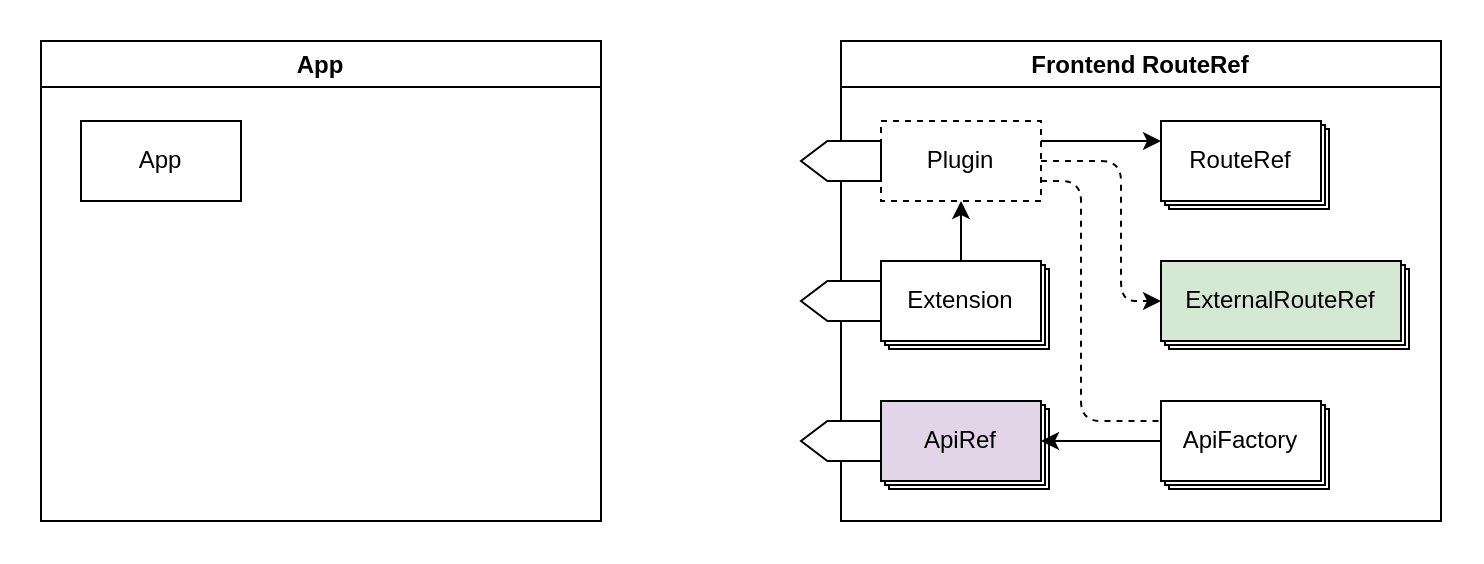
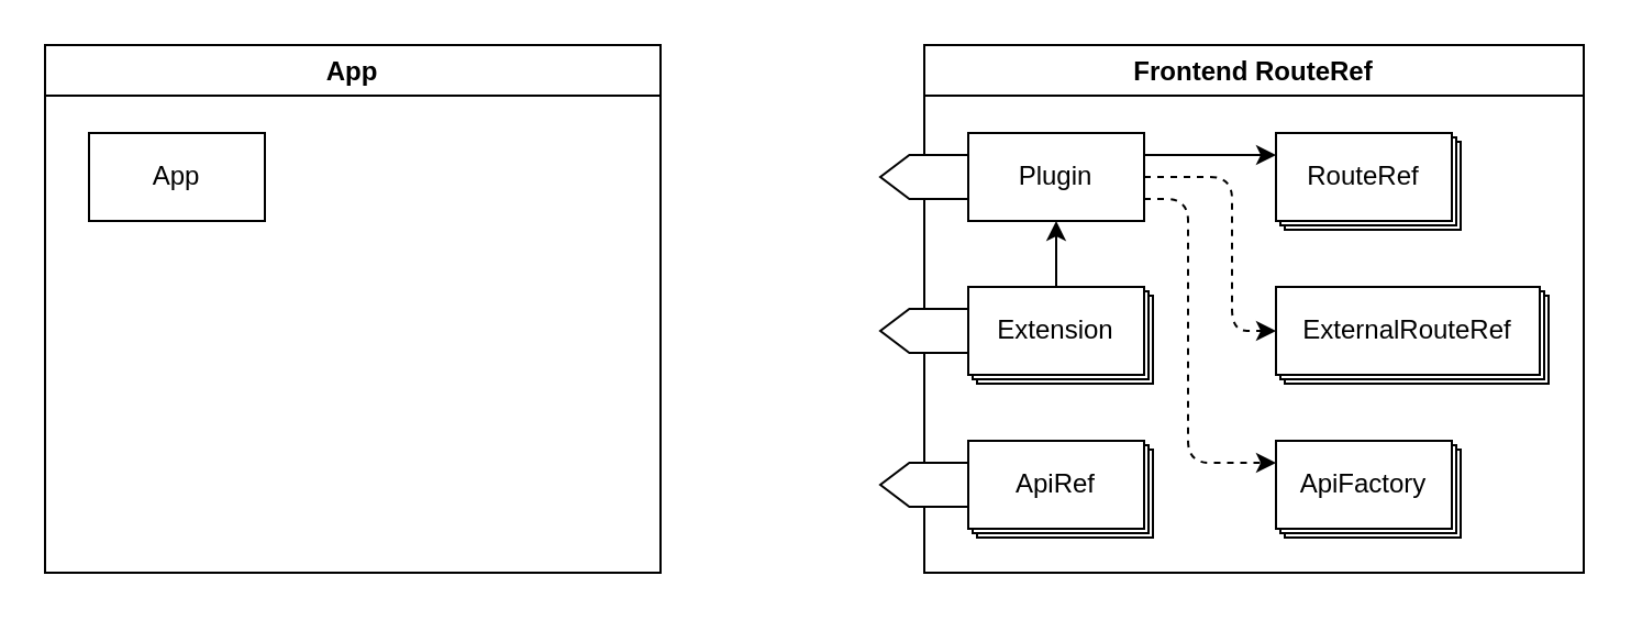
- <mxCell id="9" value="Plugin" style="rounded=0;whiteSpace=wrap;html=1;dashed=1;" vertex="1" parent="8"><mxGeometry x="20" y="40" width="80" height="40" as="geometry" /></mxCell>
+ <mxCell id="9" value="Plugin" style="rounded=0;whiteSpace=wrap;html=1;" vertex="1" parent="8"><mxGeometry x="20" y="40" width="80" height="40" as="geometry" /></mxCell>
- <mxCell id="17" value="ExternalRouteRef" style="rounded=0;whiteSpace=wrap;html=1;fillColor=#d5e8d4;" vertex="1" parent="8"><mxGeometry x="160" y="110" width="120" height="40" as="geometry" /></mxCell>
+ <mxCell id="17" value="ExternalRouteRef" style="rounded=0;whiteSpace=wrap;html=1;" vertex="1" parent="8"><mxGeometry x="160" y="110" width="120" height="40" as="geometry" /></mxCell>
- <mxCell id="27" value="" style="endArrow=none;html=1;dashed=1;edgeStyle=orthogonalEdgeStyle;entryX=0;entryY=0.25;entryDx=0;entryDy=0;exitX=1;exitY=0.75;exitDx=0;exitDy=0;" edge="1" parent="8" source="9" target="25"><mxGeometry width="50" height="50" relative="1" as="geometry"><mxPoint x="70" y="120" as="sourcePoint" /><mxPoint x="70" y="90" as="targetPoint" /><Array as="points"><mxPoint x="120" y="70" /><mxPoint x="120" y="190" /></Array></mxGeometry></mxCell>
+ <mxCell id="27" value="" style="endArrow=classic;html=1;dashed=1;edgeStyle=orthogonalEdgeStyle;entryX=0;entryY=0.25;entryDx=0;entryDy=0;exitX=1;exitY=0.75;exitDx=0;exitDy=0;" edge="1" parent="8" source="9" target="25"><mxGeometry width="50" height="50" relative="1" as="geometry"><mxPoint x="70" y="120" as="sourcePoint" /><mxPoint x="70" y="90" as="targetPoint" /><Array as="points"><mxPoint x="120" y="70" /><mxPoint x="120" y="190" /></Array></mxGeometry></mxCell>
- <mxCell id="22" value="ApiRef" style="rounded=0;whiteSpace=wrap;html=1;fillColor=#e1d5e7;" vertex="1" parent="8"><mxGeometry x="20" y="180" width="80" height="40" as="geometry" /></mxCell>
+ <mxCell id="22" value="ApiRef" style="rounded=0;whiteSpace=wrap;html=1;" vertex="1" parent="8"><mxGeometry x="20" y="180" width="80" height="40" as="geometry" /></mxCell>
- <mxCell id="26" value="" style="endArrow=classic;html=1;exitX=0;exitY=0.5;exitDx=0;exitDy=0;" edge="1" parent="8" source="25" target="22"><mxGeometry width="50" height="50" relative="1" as="geometry"><mxPoint x="98.571" y="90" as="sourcePoint" /><mxPoint x="170" y="140" as="targetPoint" /></mxGeometry></mxCell>
